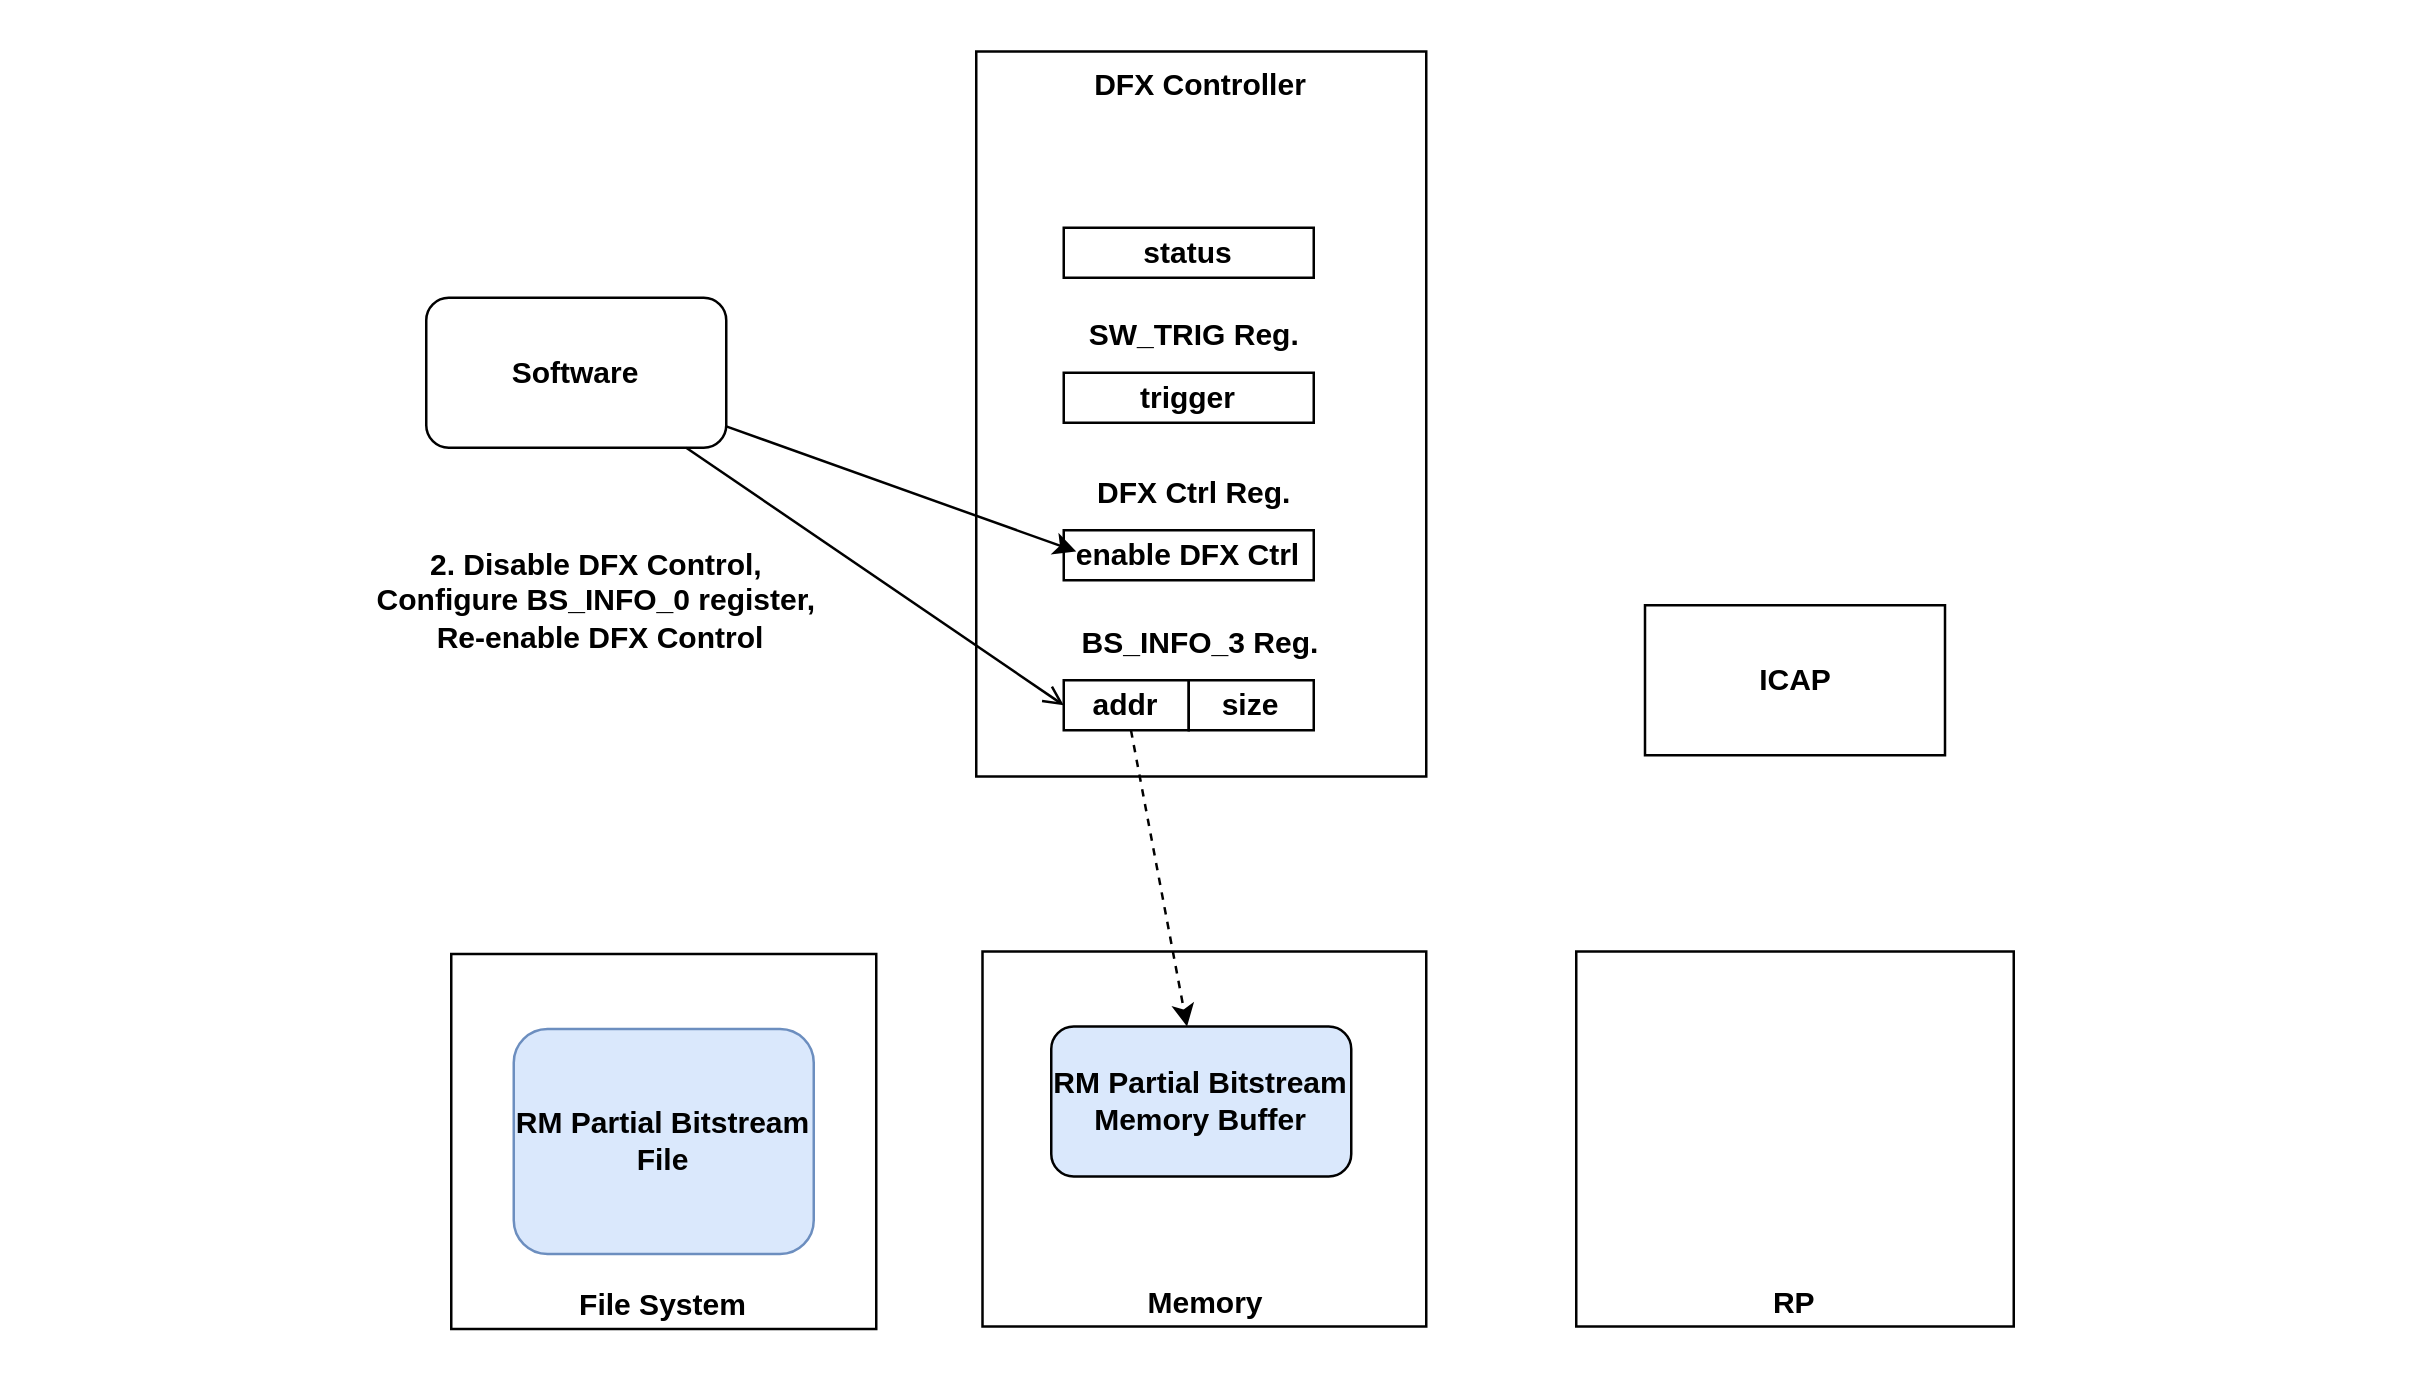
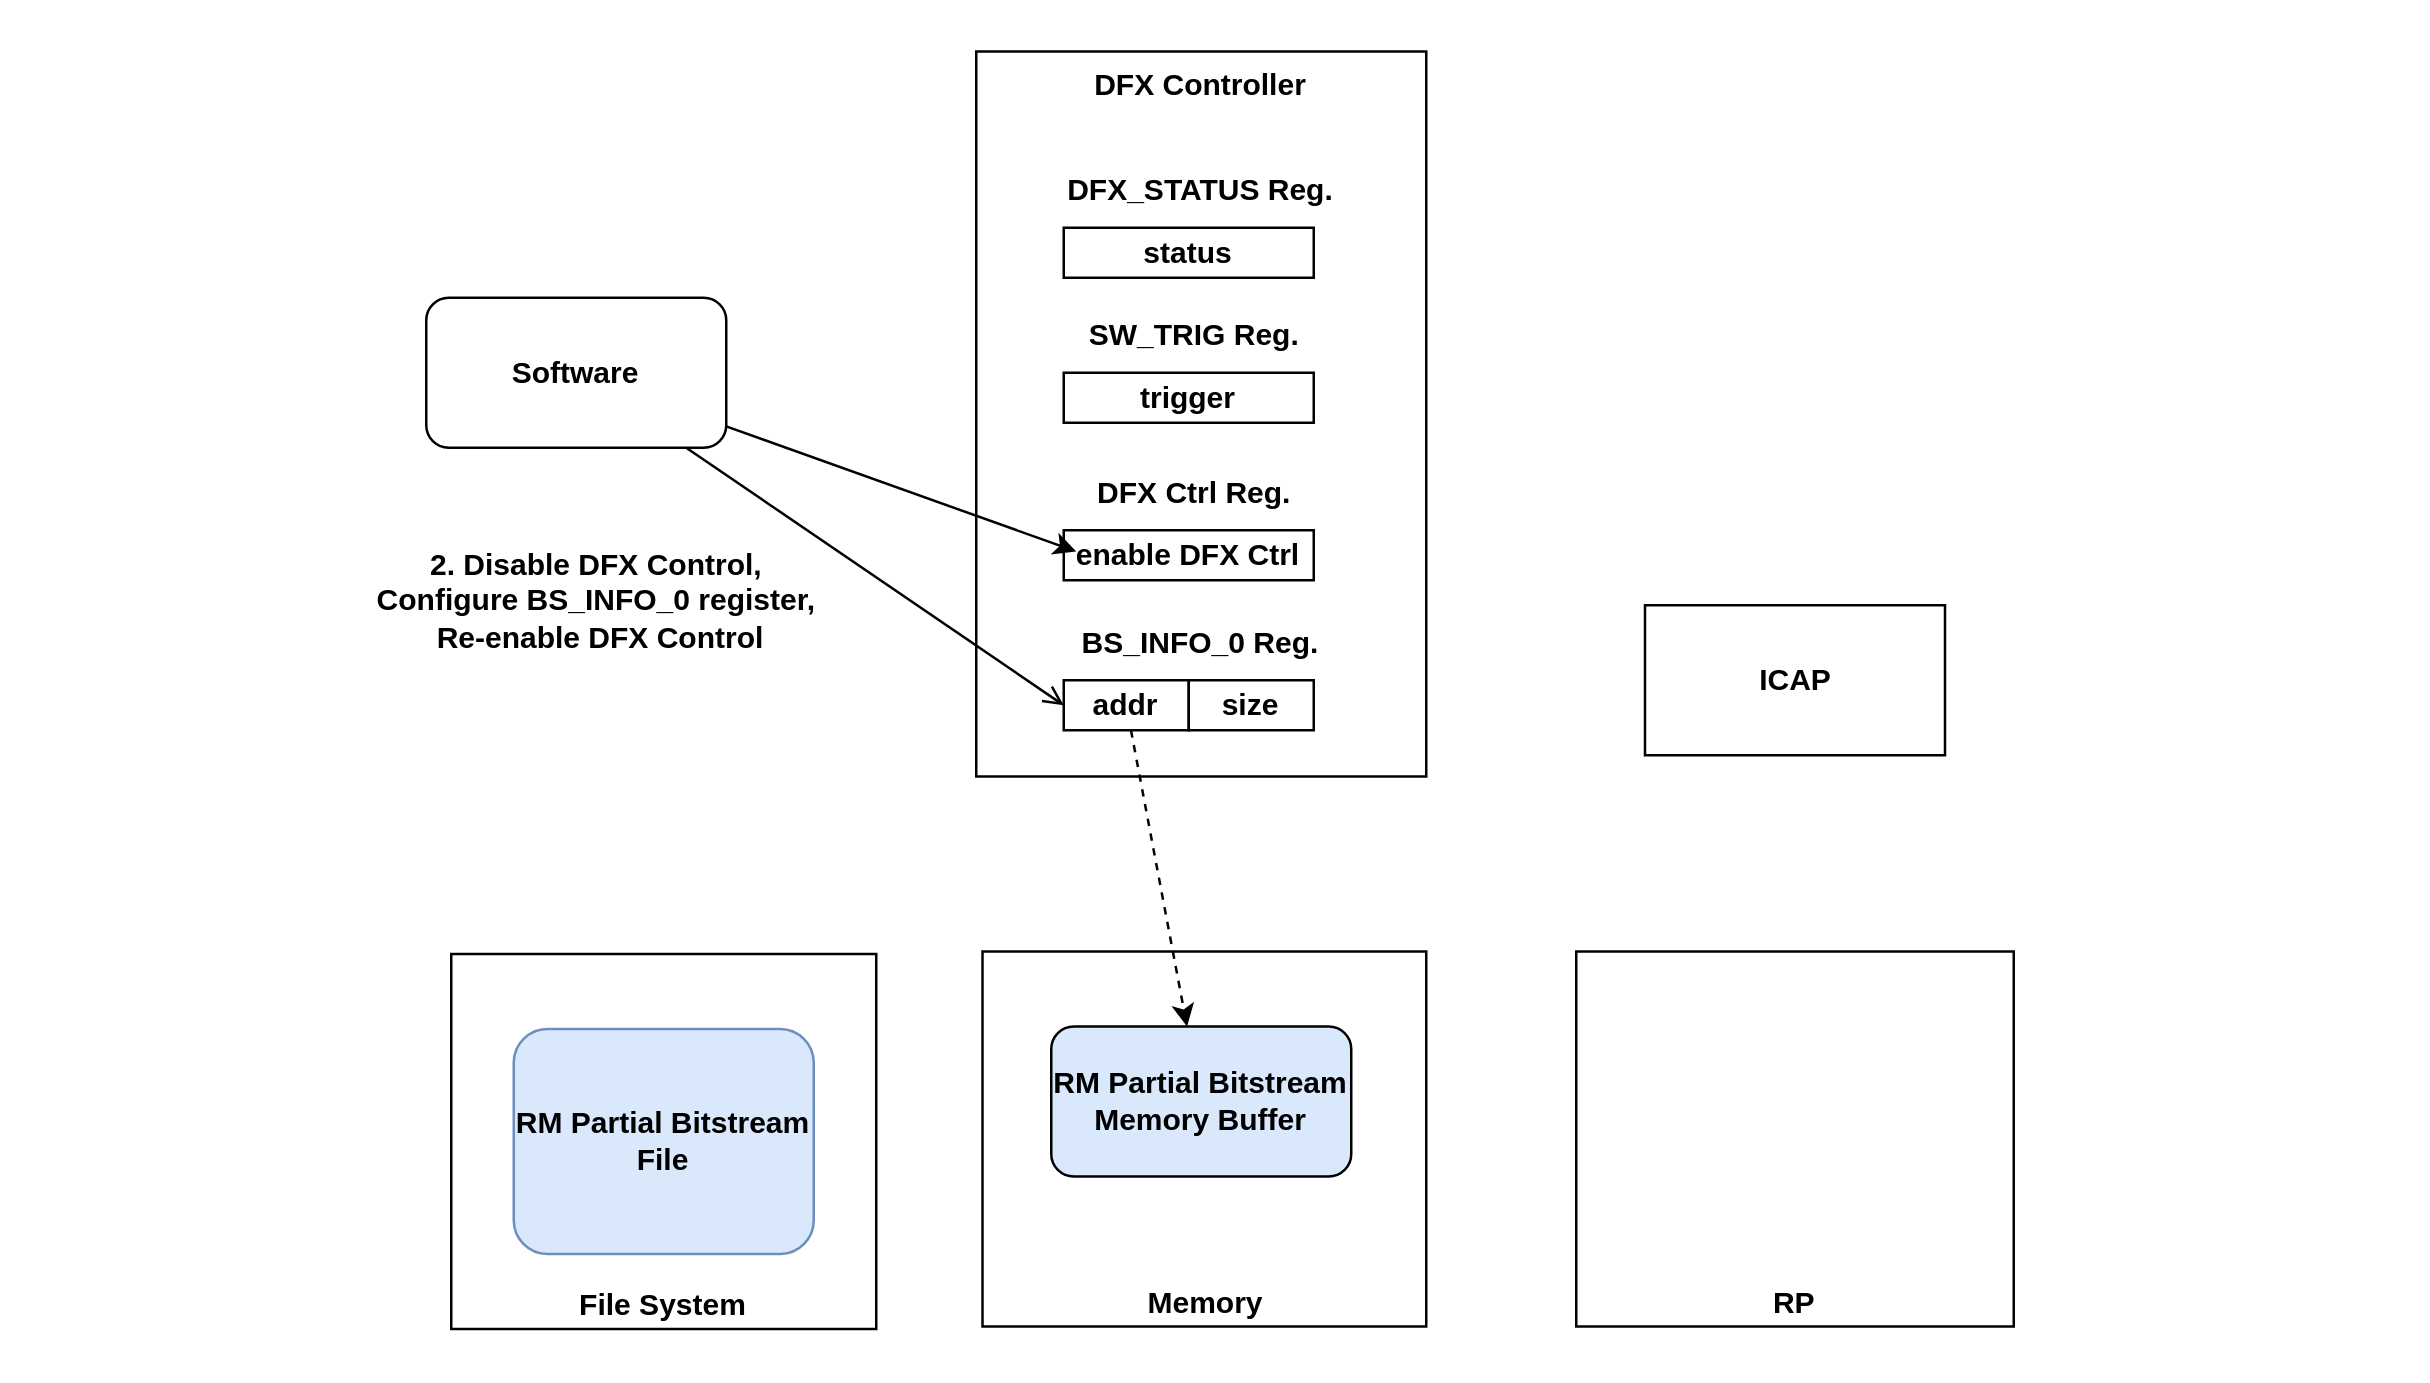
+ <mxCell id="18" value="DFX_STATUS Reg." style="text;html=1;align=center;verticalAlign=middle;whiteSpace=wrap;rounded=0;fontSize=12;fontStyle=1" parent="1" vertex="1"><mxGeometry x="425" y="60.5" width="110" height="30" as="geometry" /></mxCell>
- <mxCell id="12" value="BS_INFO_3 Reg." style="text;html=1;align=center;verticalAlign=middle;whiteSpace=wrap;rounded=0;fontSize=12;fontStyle=1" parent="1" vertex="1"><mxGeometry x="425" y="241.5" width="110" height="30" as="geometry" /></mxCell>
+ <mxCell id="12" value="BS_INFO_0 Reg." style="text;html=1;align=center;verticalAlign=middle;whiteSpace=wrap;rounded=0;fontSize=12;fontStyle=1" parent="1" vertex="1"><mxGeometry x="425" y="241.5" width="110" height="30" as="geometry" /></mxCell>
